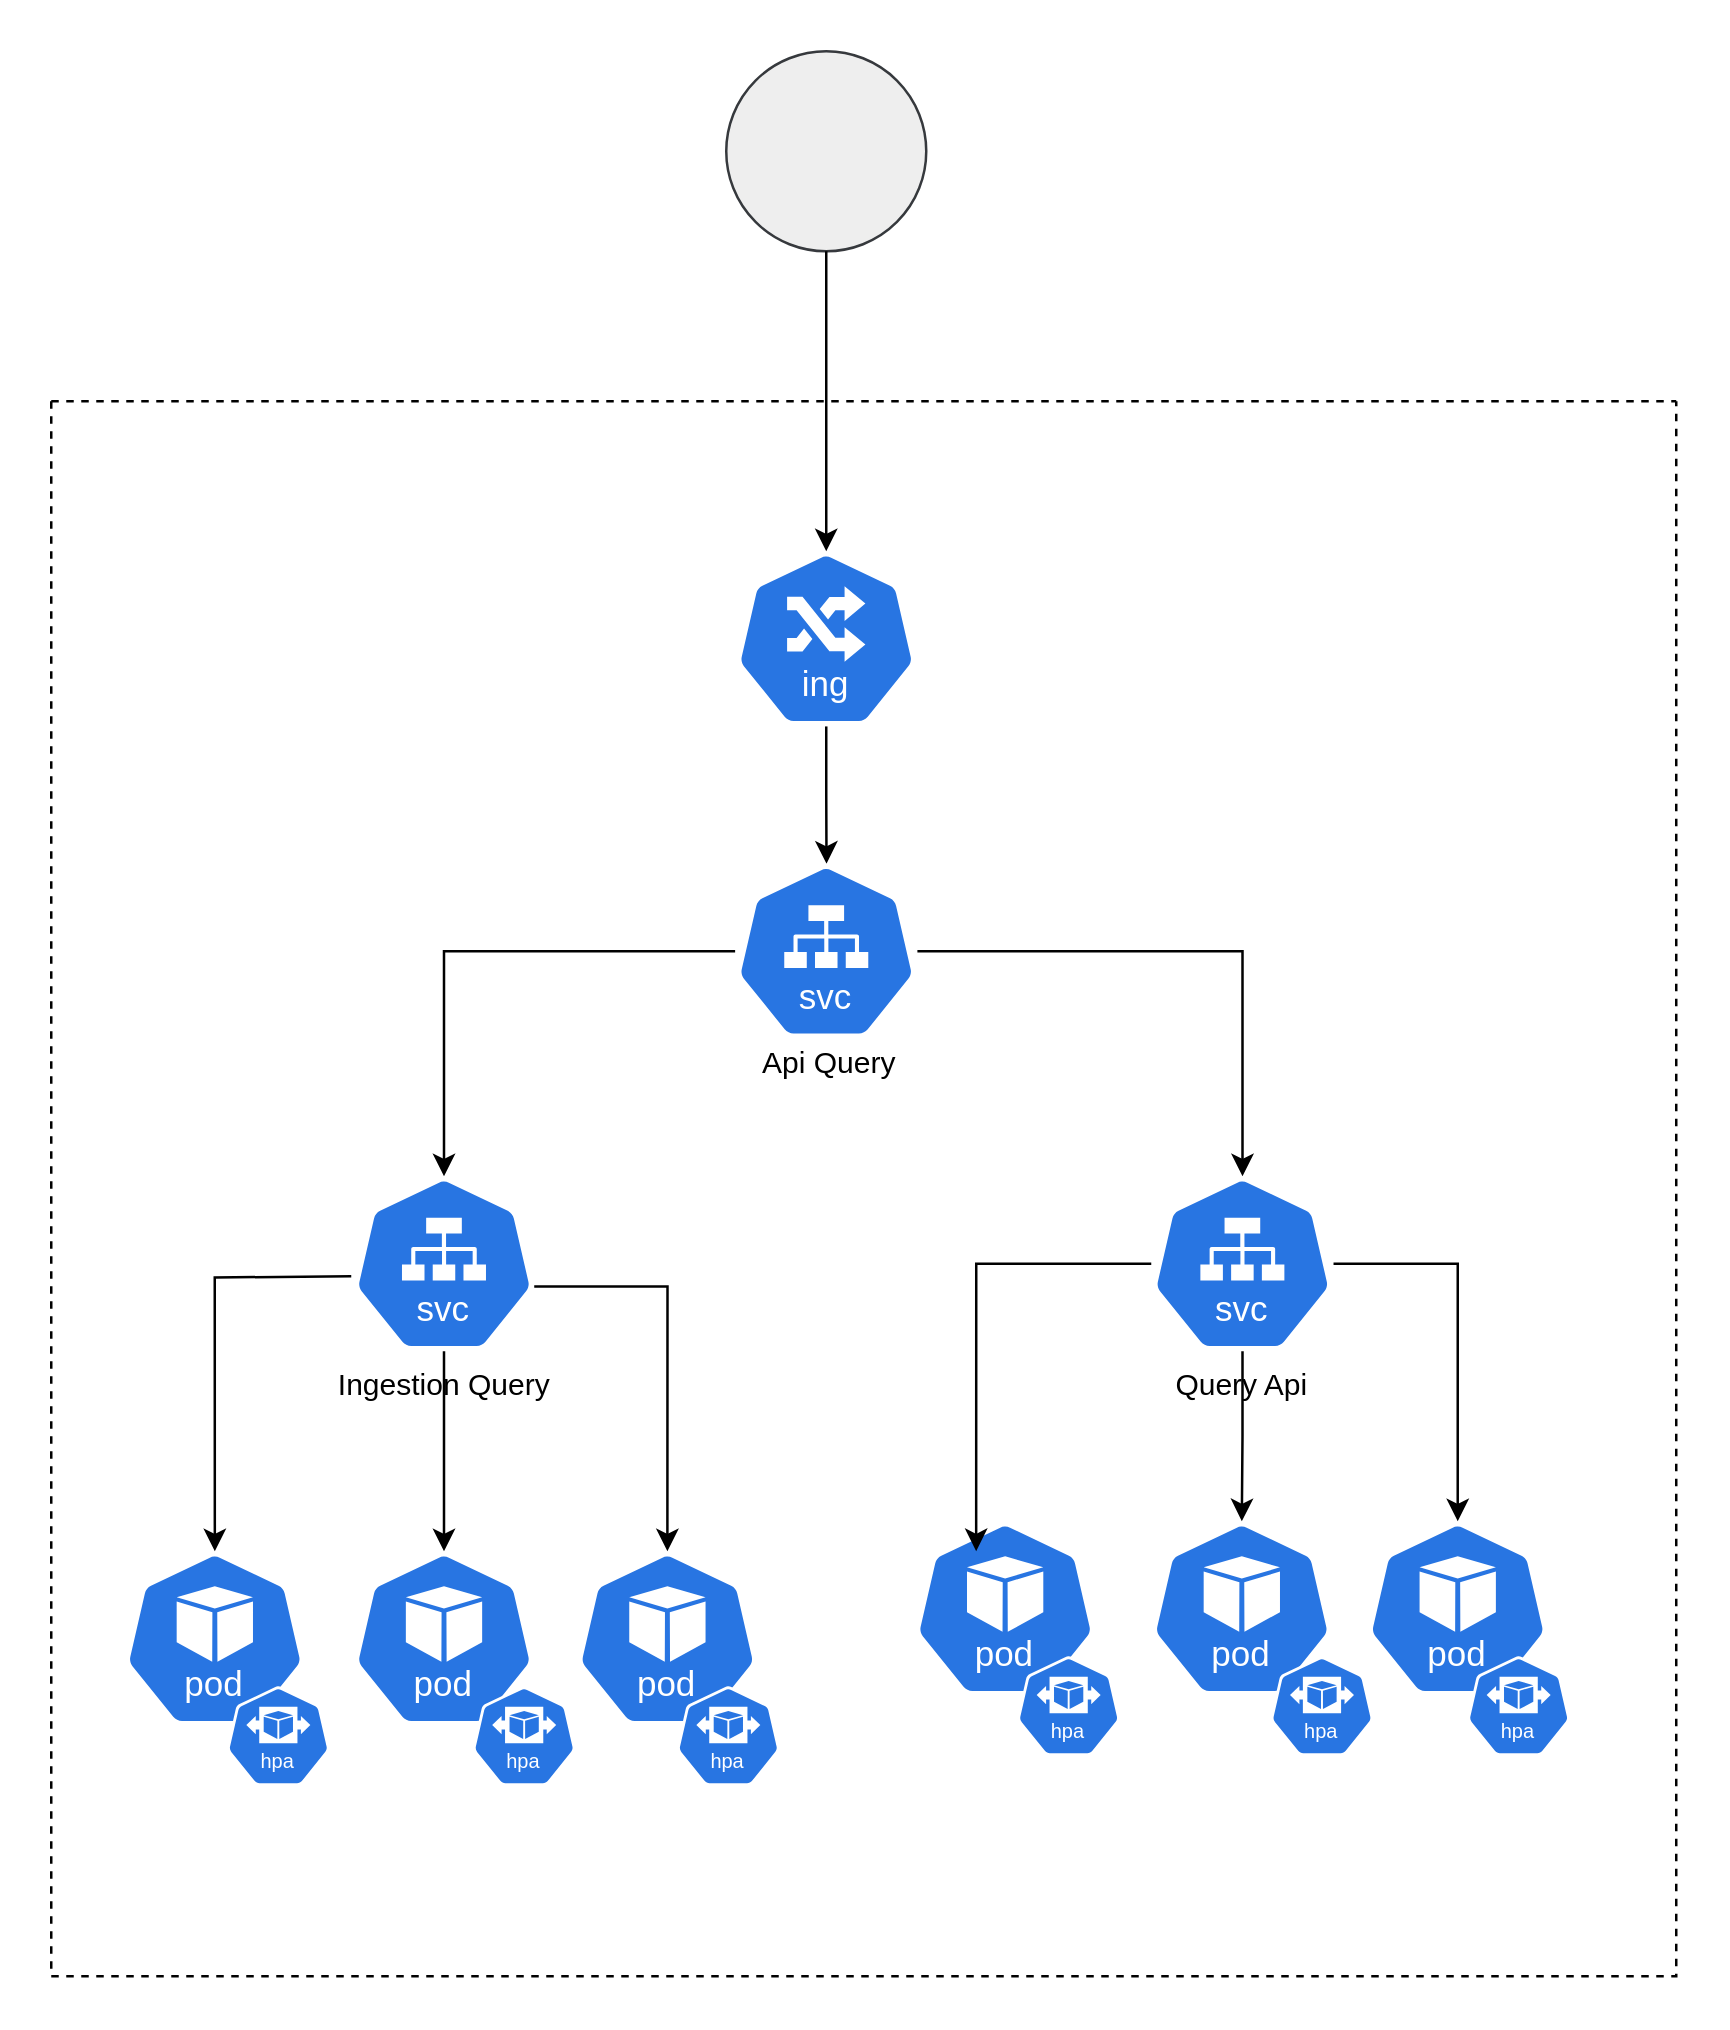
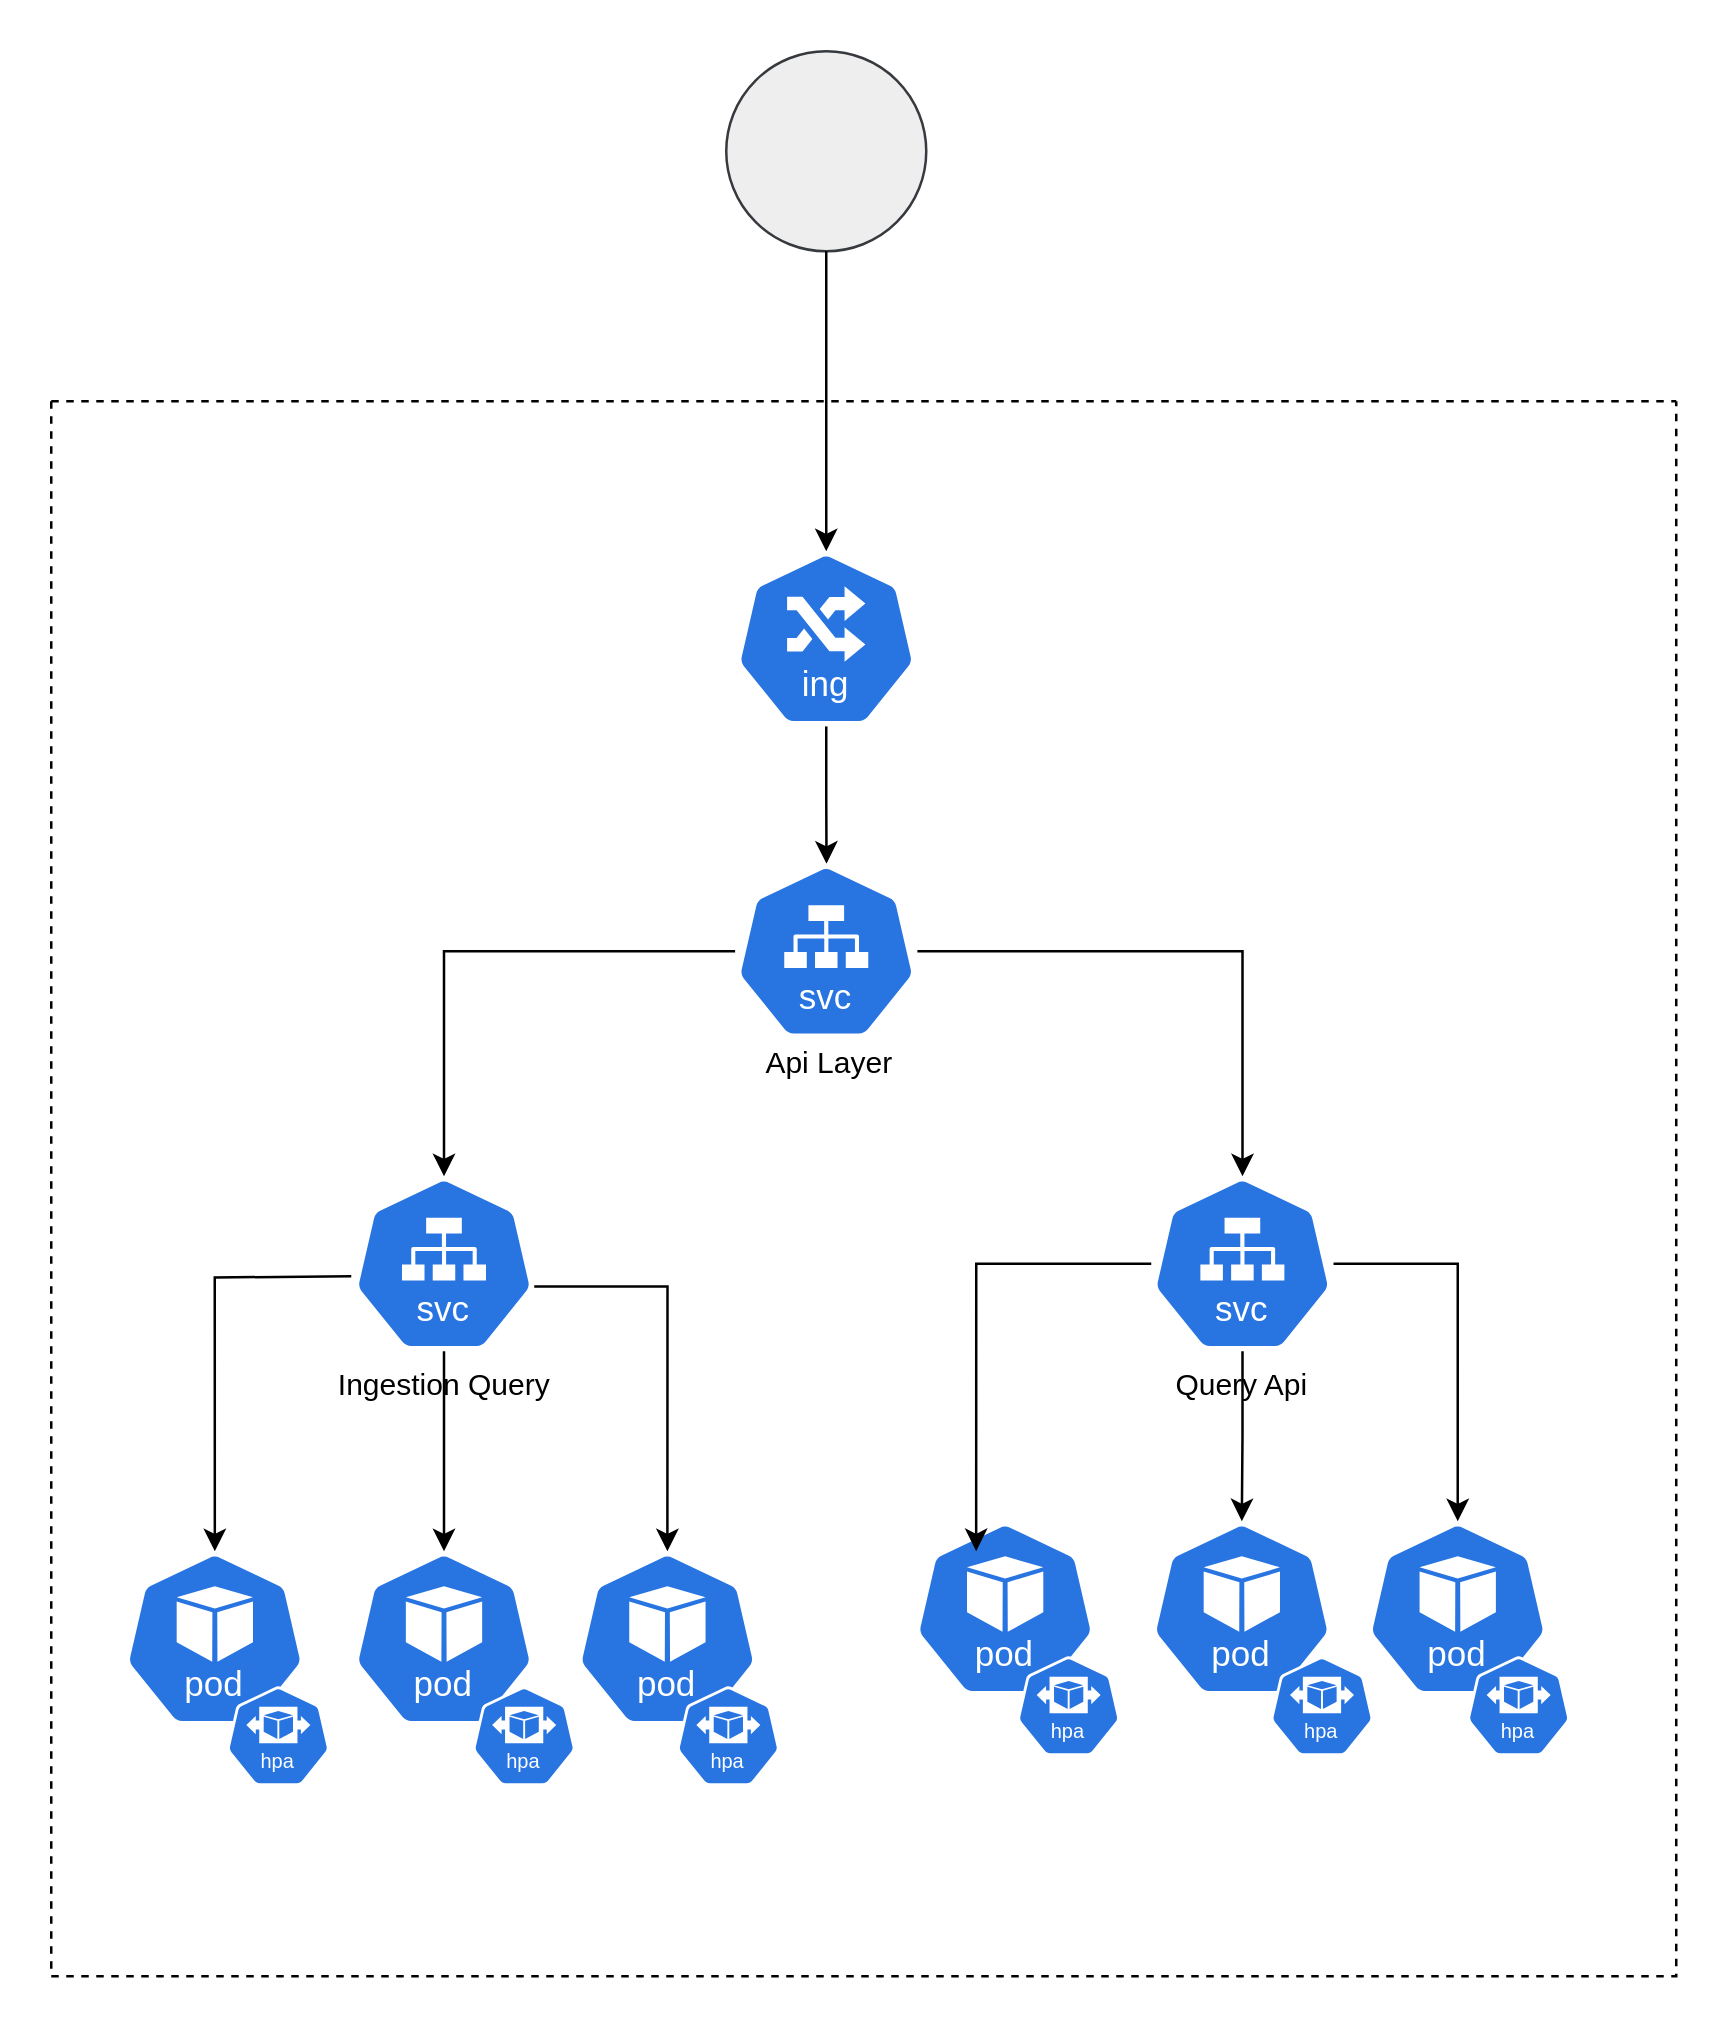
- <mxCell id="8" value="Api Query" style="text;html=1;align=center;verticalAlign=middle;resizable=0;points=[];autosize=1;strokeColor=none;fillColor=none;" vertex="1" parent="2"><mxGeometry x="276.46" y="250" width="70" height="30" as="geometry" /></mxCell>
+ <mxCell id="8" value="Api Layer" style="text;html=1;align=center;verticalAlign=middle;resizable=0;points=[];autosize=1;strokeColor=none;fillColor=none;" vertex="1" parent="2"><mxGeometry x="276.46" y="250" width="70" height="30" as="geometry" /></mxCell>
